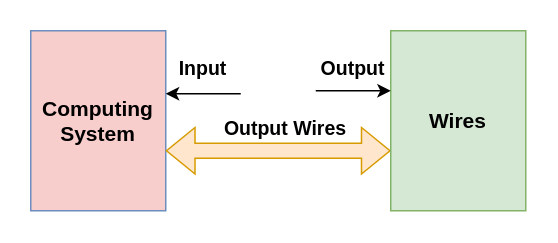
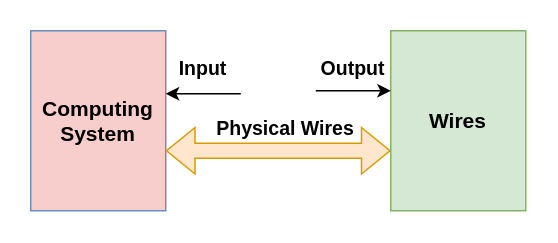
- <mxCell id="5" value="&lt;font style=&quot;font-size: 13px;&quot;&gt;&lt;b&gt;Output Wires&lt;/b&gt;&lt;/font&gt;" style="text;html=1;strokeColor=none;fillColor=none;align=center;verticalAlign=middle;whiteSpace=wrap;rounded=0;" vertex="1" parent="1"><mxGeometry x="140" y="70" width="100" height="30" as="geometry" /></mxCell>
+ <mxCell id="5" value="&lt;font style=&quot;font-size: 13px;&quot;&gt;&lt;b&gt;Physical Wires&lt;/b&gt;&lt;/font&gt;" style="text;html=1;strokeColor=none;fillColor=none;align=center;verticalAlign=middle;whiteSpace=wrap;rounded=0;" vertex="1" parent="1"><mxGeometry x="140" y="70" width="100" height="30" as="geometry" /></mxCell>
